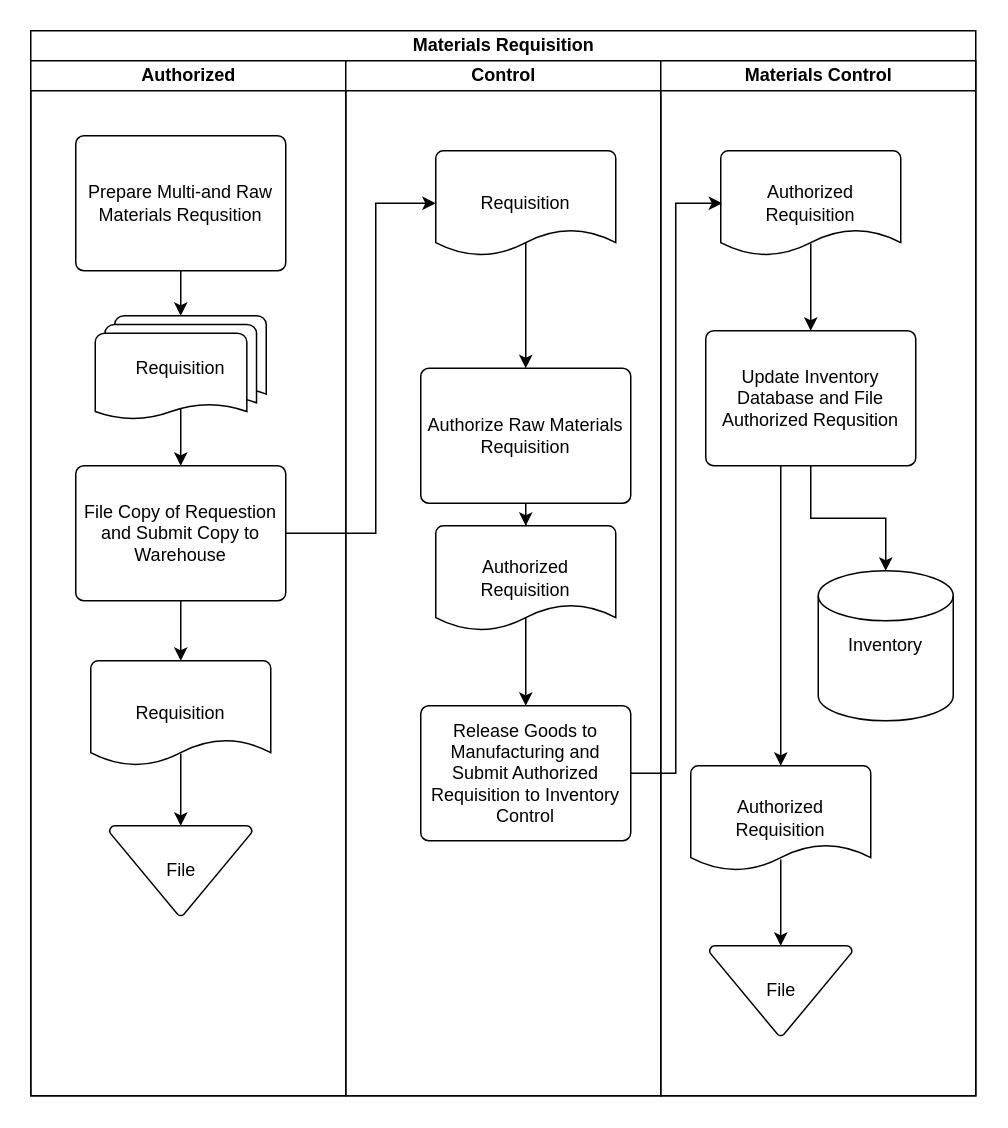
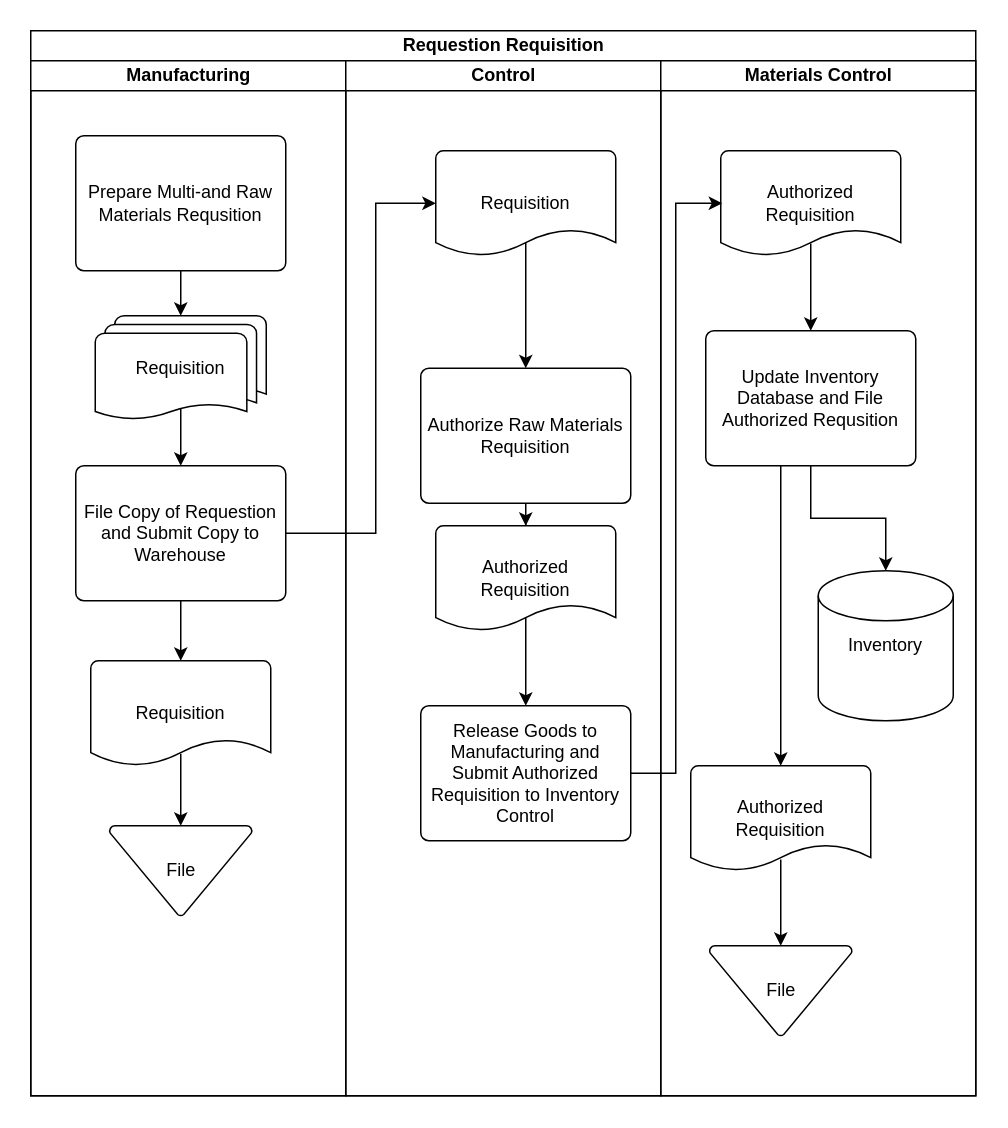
- <mxCell id="2" value="Materials Requisition" style="swimlane;html=1;childLayout=stackLayout;startSize=20;fillColor=#ffffff;labelBackgroundColor=#ffffff;" parent="1" vertex="1"><mxGeometry x="20" y="20" width="630" height="710" as="geometry"><mxRectangle x="130" y="80" width="60" height="20" as="alternateBounds" /></mxGeometry></mxCell>
+ <mxCell id="2" value="Requestion Requisition" style="swimlane;html=1;childLayout=stackLayout;startSize=20;fillColor=#ffffff;labelBackgroundColor=#ffffff;" parent="1" vertex="1"><mxGeometry x="20" y="20" width="630" height="710" as="geometry"><mxRectangle x="130" y="80" width="60" height="20" as="alternateBounds" /></mxGeometry></mxCell>
- <mxCell id="3" value="Authorized" style="swimlane;html=1;startSize=20;fillColor=#ffffff;labelBackgroundColor=#ffffff;" parent="2" vertex="1"><mxGeometry y="20" width="210" height="690" as="geometry" /></mxCell>
+ <mxCell id="3" value="Manufacturing" style="swimlane;html=1;startSize=20;fillColor=#ffffff;labelBackgroundColor=#ffffff;" parent="2" vertex="1"><mxGeometry y="20" width="210" height="690" as="geometry" /></mxCell>
